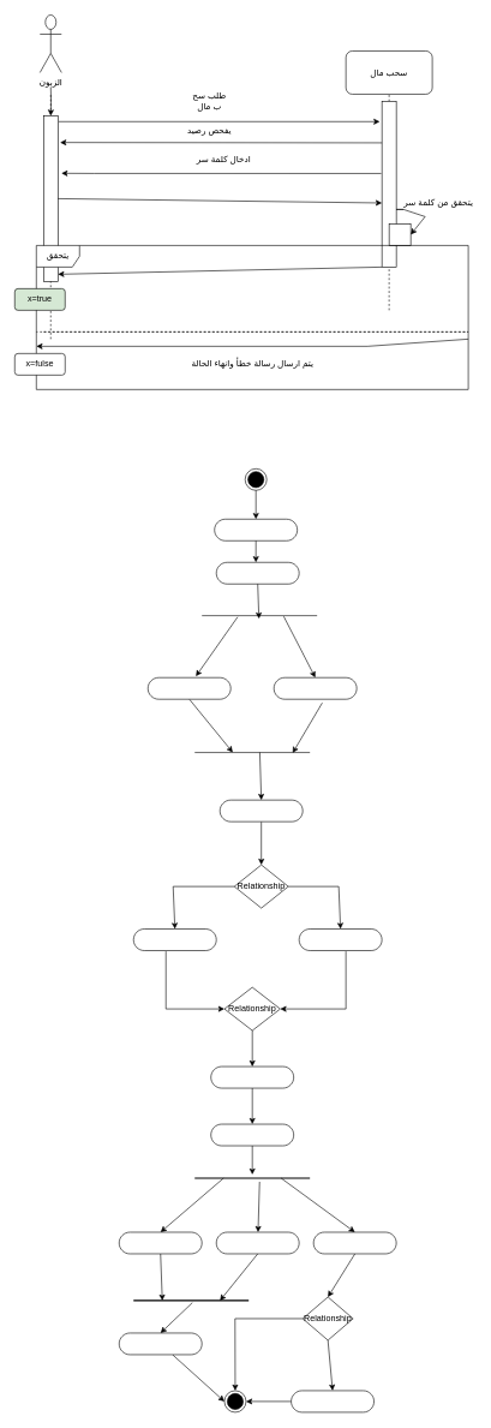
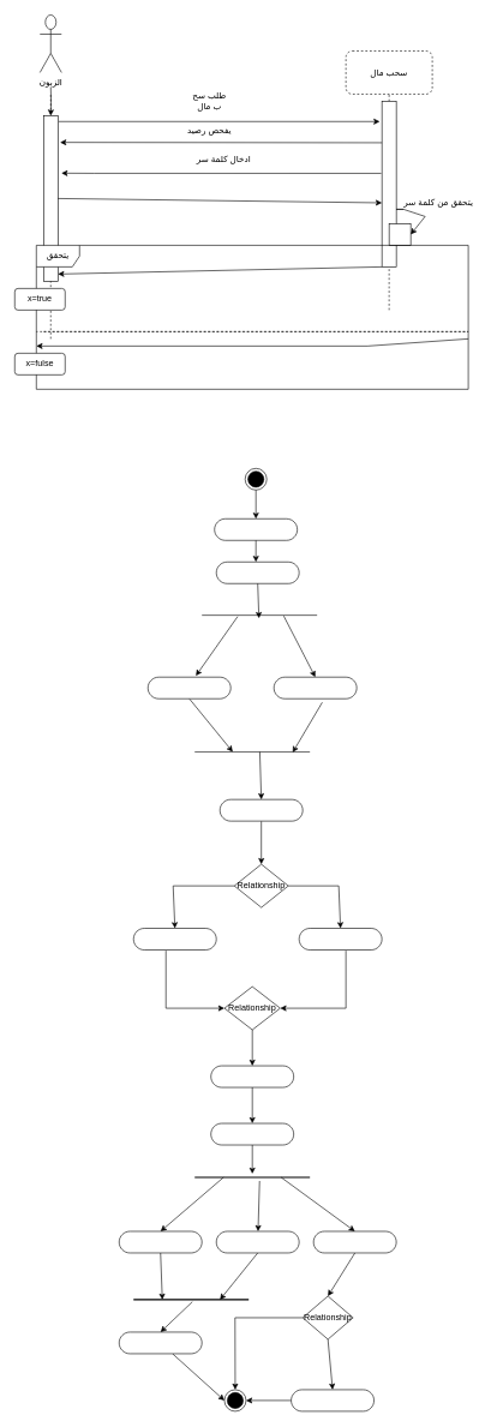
- <mxCell id="4" value="سحب مال&lt;br&gt;" style="rounded=1;whiteSpace=wrap;html=1;" parent="1" vertex="1"><mxGeometry x="480" y="70" width="120" height="60" as="geometry" /></mxCell>
+ <mxCell id="4" value="سحب مال&lt;br&gt;" style="rounded=1;whiteSpace=wrap;html=1;dashed=1;" parent="1" vertex="1"><mxGeometry x="480" y="70" width="120" height="60" as="geometry" /></mxCell>
- <mxCell id="20" value="x=true" style="rounded=1;whiteSpace=wrap;html=1;fillColor=#d5e8d4;" parent="1" vertex="1"><mxGeometry x="20" y="400" width="70" height="30" as="geometry" /></mxCell>
+ <mxCell id="20" value="x=true" style="rounded=1;whiteSpace=wrap;html=1;" parent="1" vertex="1"><mxGeometry x="20" y="400" width="70" height="30" as="geometry" /></mxCell>
- <mxCell id="25" value="يتم ارسال رسالة خطأ وانهاء الحالة" style="text;html=1;align=center;verticalAlign=middle;resizable=0;points=[];autosize=1;strokeColor=none;fillColor=none;" parent="1" vertex="1"><mxGeometry x="270" y="490" width="160" height="30" as="geometry" /></mxCell>
